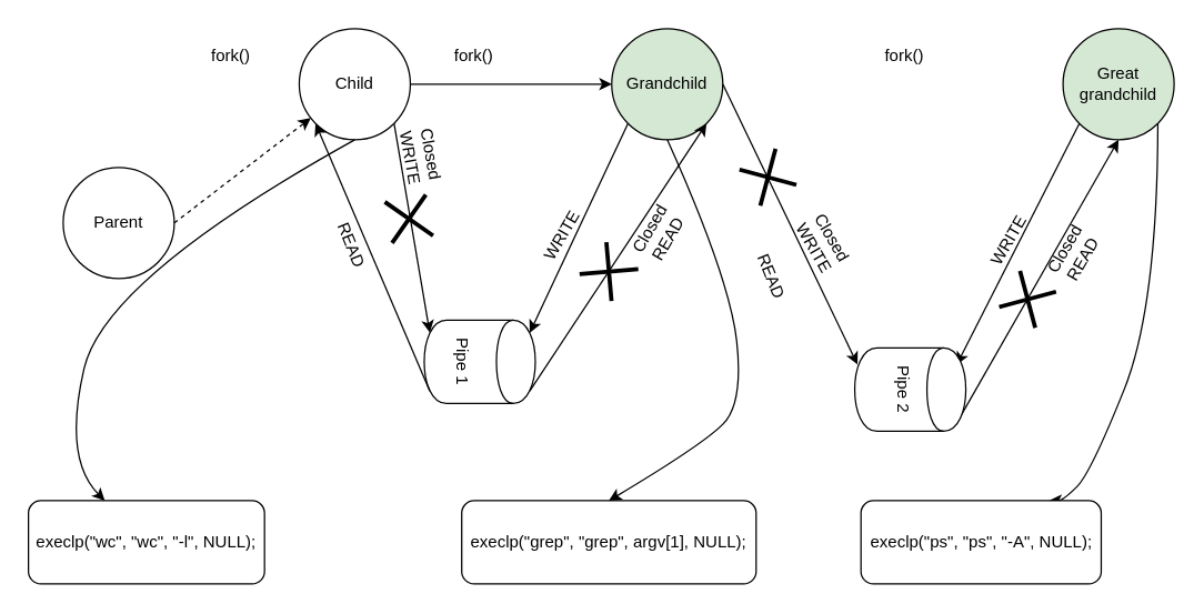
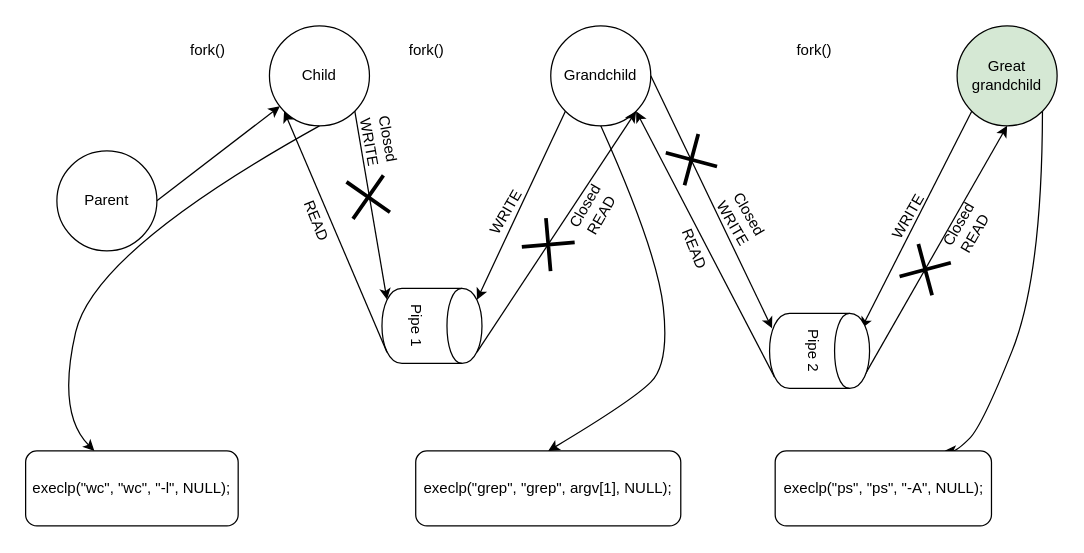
- <mxCell id="5" value="" style="endArrow=classic;html=1;exitX=1;exitY=0.5;exitDx=0;exitDy=0;" edge="1" parent="1" source="4" target="6"><mxGeometry width="50" height="50" relative="1" as="geometry"><mxPoint x="45" y="170" as="sourcePoint" /><mxPoint x="375" y="60" as="targetPoint" /></mxGeometry></mxCell>
- <mxCell id="6" value="Grandchild" style="ellipse;whiteSpace=wrap;html=1;aspect=fixed;fillColor=#d5e8d4;" vertex="1" parent="1"><mxGeometry x="440" y="20" width="80" height="80" as="geometry" /></mxCell>
+ <mxCell id="6" value="Grandchild" style="ellipse;whiteSpace=wrap;html=1;aspect=fixed;" vertex="1" parent="1"><mxGeometry x="440" y="20" width="80" height="80" as="geometry" /></mxCell>
- <mxCell id="3" value="" style="endArrow=classic;html=1;exitX=1;exitY=0.5;exitDx=0;exitDy=0;dashed=1;" edge="1" parent="1" source="2" target="4"><mxGeometry width="50" height="50" relative="1" as="geometry"><mxPoint x="165" y="170" as="sourcePoint" /><mxPoint x="335" y="60" as="targetPoint" /></mxGeometry></mxCell>
+ <mxCell id="3" value="" style="endArrow=classic;html=1;exitX=1;exitY=0.5;exitDx=0;exitDy=0;" edge="1" parent="1" source="2" target="4"><mxGeometry width="50" height="50" relative="1" as="geometry"><mxPoint x="165" y="170" as="sourcePoint" /><mxPoint x="335" y="60" as="targetPoint" /></mxGeometry></mxCell>
+ <mxCell id="23" value="" style="endArrow=classic;html=1;entryX=1;entryY=1;entryDx=0;entryDy=0;exitX=0.85;exitY=0.95;exitDx=0;exitDy=0;exitPerimeter=0;" edge="1" parent="1" source="31" target="6"><mxGeometry width="50" height="50" relative="1" as="geometry"><mxPoint x="616.5" y="304" as="sourcePoint" /><mxPoint x="534.5" y="111" as="targetPoint" /></mxGeometry></mxCell>
